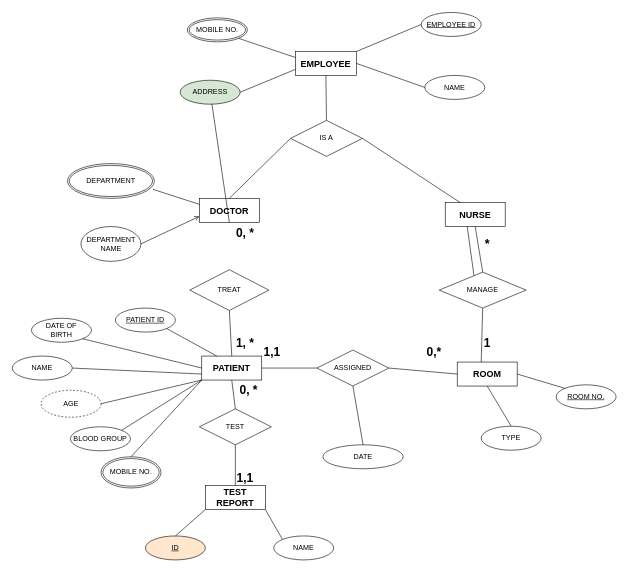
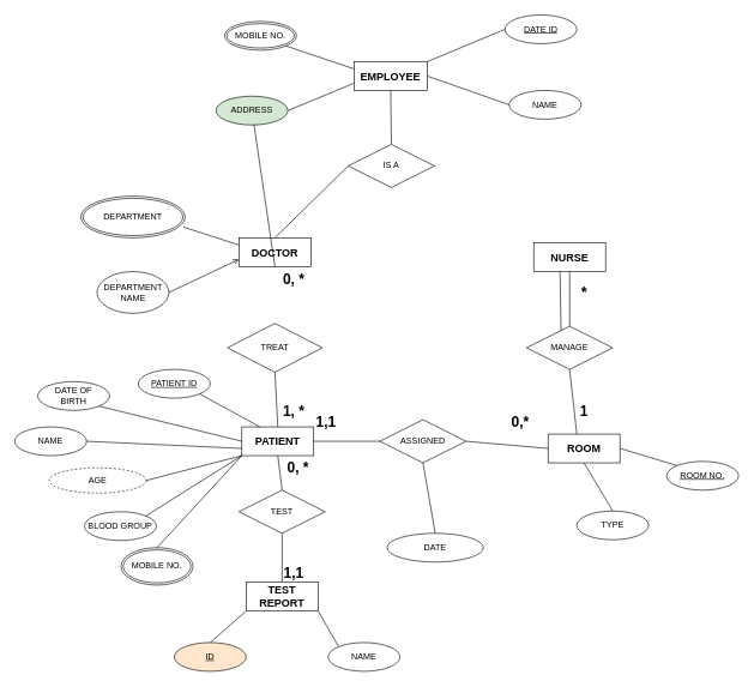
- <mxCell id="27" value="EMPLOYEE ID" style="ellipse;whiteSpace=wrap;html=1;align=center;fontStyle=4;" vertex="1" parent="1"><mxGeometry x="702" y="20" width="100" height="40" as="geometry" /></mxCell>
+ <mxCell id="27" value="DATE ID" style="ellipse;whiteSpace=wrap;html=1;align=center;fontStyle=4;" vertex="1" parent="1"><mxGeometry x="702" y="20" width="100" height="40" as="geometry" /></mxCell>
- <mxCell id="49" value="" style="endArrow=none;html=1;rounded=0;exitX=1;exitY=0.5;exitDx=0;exitDy=0;entryX=0.25;entryY=0;entryDx=0;entryDy=0;" edge="1" parent="1" source="10" target="2"><mxGeometry relative="1" as="geometry"><mxPoint x="627" y="290" as="sourcePoint" /><mxPoint x="747" y="335" as="targetPoint" /></mxGeometry></mxCell>
- <mxCell id="24" value="MANAGE" style="shape=rhombus;perimeter=rhombusPerimeter;whiteSpace=wrap;html=1;align=center;" vertex="1" parent="1"><mxGeometry x="732" y="453" width="145" height="60" as="geometry" /></mxCell>
+ <mxCell id="24" value="MANAGE" style="shape=rhombus;perimeter=rhombusPerimeter;whiteSpace=wrap;html=1;align=center;" vertex="1" parent="1"><mxGeometry x="732" y="453" width="120" height="60" as="geometry" /></mxCell>
- <mxCell id="18" value="AGE" style="ellipse;whiteSpace=wrap;html=1;align=center;dashed=1;" vertex="1" parent="1"><mxGeometry x="68" y="650" width="100" height="45" as="geometry" /></mxCell>
+ <mxCell id="18" value="AGE" style="ellipse;whiteSpace=wrap;html=1;align=center;dashed=1;" vertex="1" parent="1"><mxGeometry x="68" y="650" width="135" height="35" as="geometry" /></mxCell>
